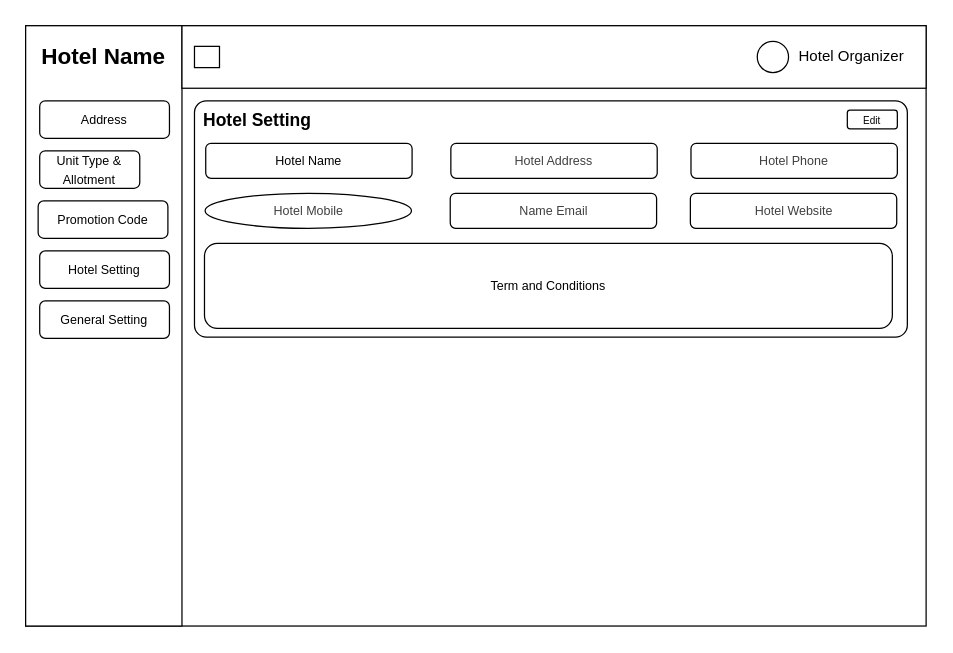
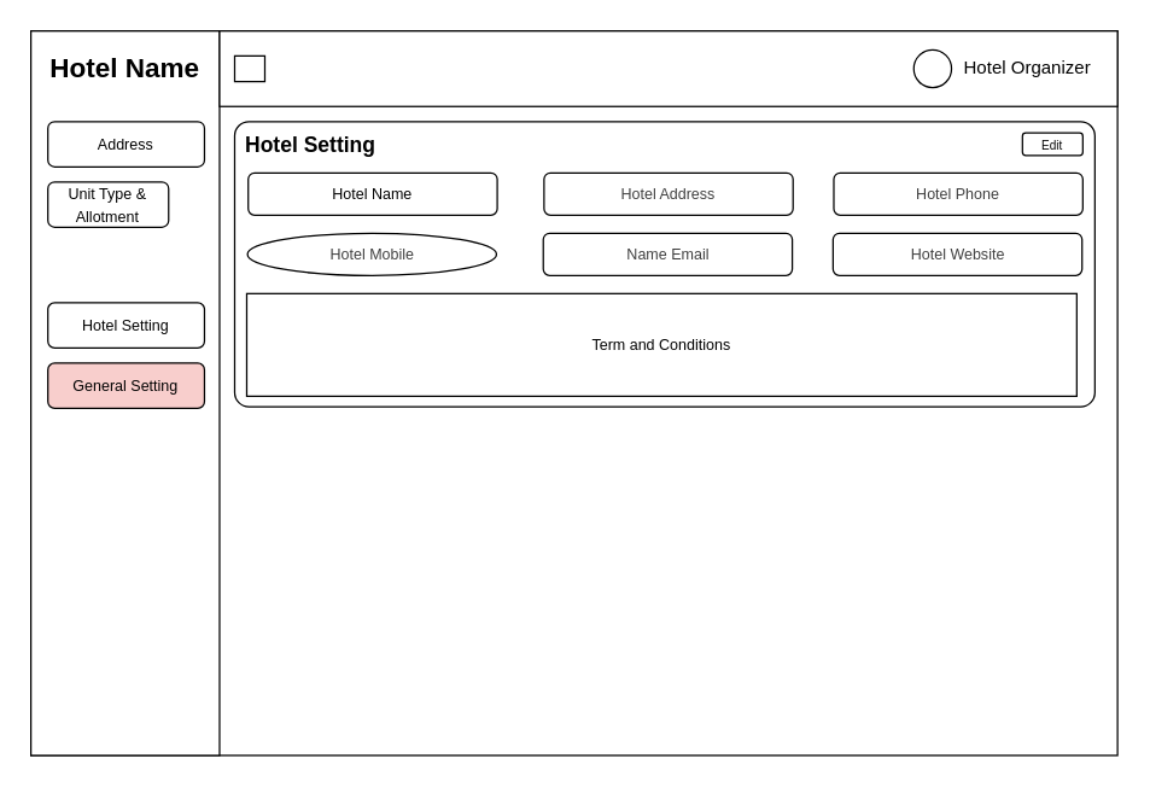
- <mxCell id="12" value="&lt;font style=&quot;font-size: 10px;&quot;&gt;Promotion Code&lt;/font&gt;" style="rounded=1;whiteSpace=wrap;html=1;" vertex="1" parent="1"><mxGeometry x="30" y="160" width="103.75" height="30" as="geometry" /></mxCell>
- <mxCell id="24" value="&lt;font style=&quot;font-size: 10px;&quot;&gt;Term and Conditions&lt;/font&gt;" style="rounded=1;whiteSpace=wrap;html=1;align=center;" vertex="1" parent="1"><mxGeometry x="163" y="194" width="550" height="68" as="geometry" /></mxCell>
+ <mxCell id="24" value="&lt;font style=&quot;font-size: 10px;&quot;&gt;Term and Conditions&lt;/font&gt;" style="whiteSpace=wrap;html=1;align=center;rounded=0;" vertex="1" parent="1"><mxGeometry x="163" y="194" width="550" height="68" as="geometry" /></mxCell>
- <mxCell id="13" value="&lt;font style=&quot;font-size: 10px;&quot;&gt;General Setting&lt;/font&gt;" style="rounded=1;whiteSpace=wrap;html=1;" vertex="1" parent="1"><mxGeometry x="31.25" y="240" width="103.75" height="30" as="geometry" /></mxCell>
+ <mxCell id="13" value="&lt;font style=&quot;font-size: 10px;&quot;&gt;General Setting&lt;/font&gt;" style="rounded=1;whiteSpace=wrap;html=1;fillColor=#f8cecc;" vertex="1" parent="1"><mxGeometry x="31.25" y="240" width="103.75" height="30" as="geometry" /></mxCell>
